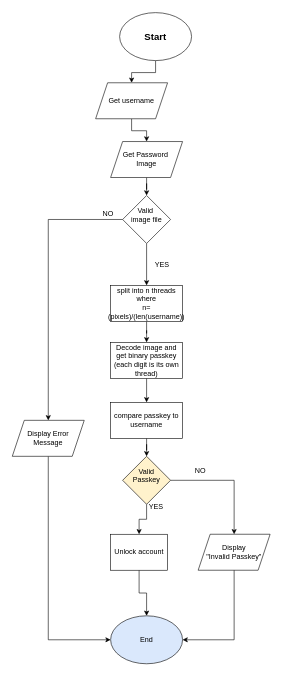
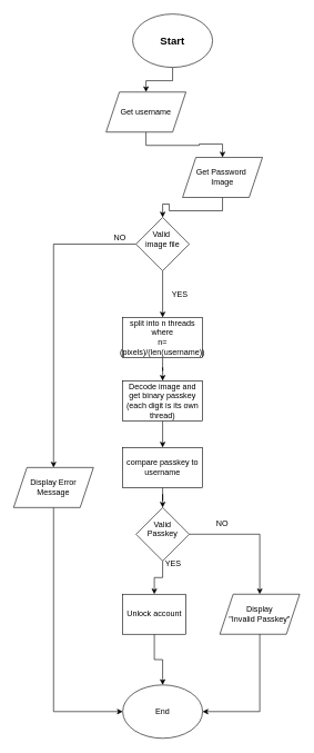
- <mxCell id="15" value="&lt;div&gt;Get Password&amp;nbsp;&lt;/div&gt;&lt;div&gt;Image&lt;/div&gt;" style="shape=parallelogram;perimeter=parallelogramPerimeter;whiteSpace=wrap;html=1;fixedSize=1;" vertex="1" parent="1"><mxGeometry x="184" y="235" width="120" height="60" as="geometry" /></mxCell>
+ <mxCell id="15" value="&lt;div&gt;Get Password&amp;nbsp;&lt;/div&gt;&lt;div&gt;Image&lt;/div&gt;" style="shape=parallelogram;perimeter=parallelogramPerimeter;whiteSpace=wrap;html=1;fixedSize=1;" vertex="1" parent="1"><mxGeometry x="274" y="235" width="120" height="60" as="geometry" /></mxCell>
- <mxCell id="22" value="&lt;div&gt;Valid &lt;br&gt;&lt;/div&gt;&lt;div&gt;Passkey&lt;/div&gt;&lt;div&gt;&lt;br&gt;&lt;/div&gt;" style="rhombus;whiteSpace=wrap;html=1;fillColor=#fff2cc;" vertex="1" parent="1"><mxGeometry x="204" y="760" width="80" height="80" as="geometry" /></mxCell>
+ <mxCell id="22" value="&lt;div&gt;Valid &lt;br&gt;&lt;/div&gt;&lt;div&gt;Passkey&lt;/div&gt;&lt;div&gt;&lt;br&gt;&lt;/div&gt;" style="rhombus;whiteSpace=wrap;html=1;" vertex="1" parent="1"><mxGeometry x="204" y="760" width="80" height="80" as="geometry" /></mxCell>
- <mxCell id="11" value="End" style="ellipse;whiteSpace=wrap;html=1;fillColor=#dae8fc;" vertex="1" parent="1"><mxGeometry x="184" y="1026" width="120" height="80" as="geometry" /></mxCell>
+ <mxCell id="11" value="End" style="ellipse;whiteSpace=wrap;html=1;" vertex="1" parent="1"><mxGeometry x="184" y="1026" width="120" height="80" as="geometry" /></mxCell>
